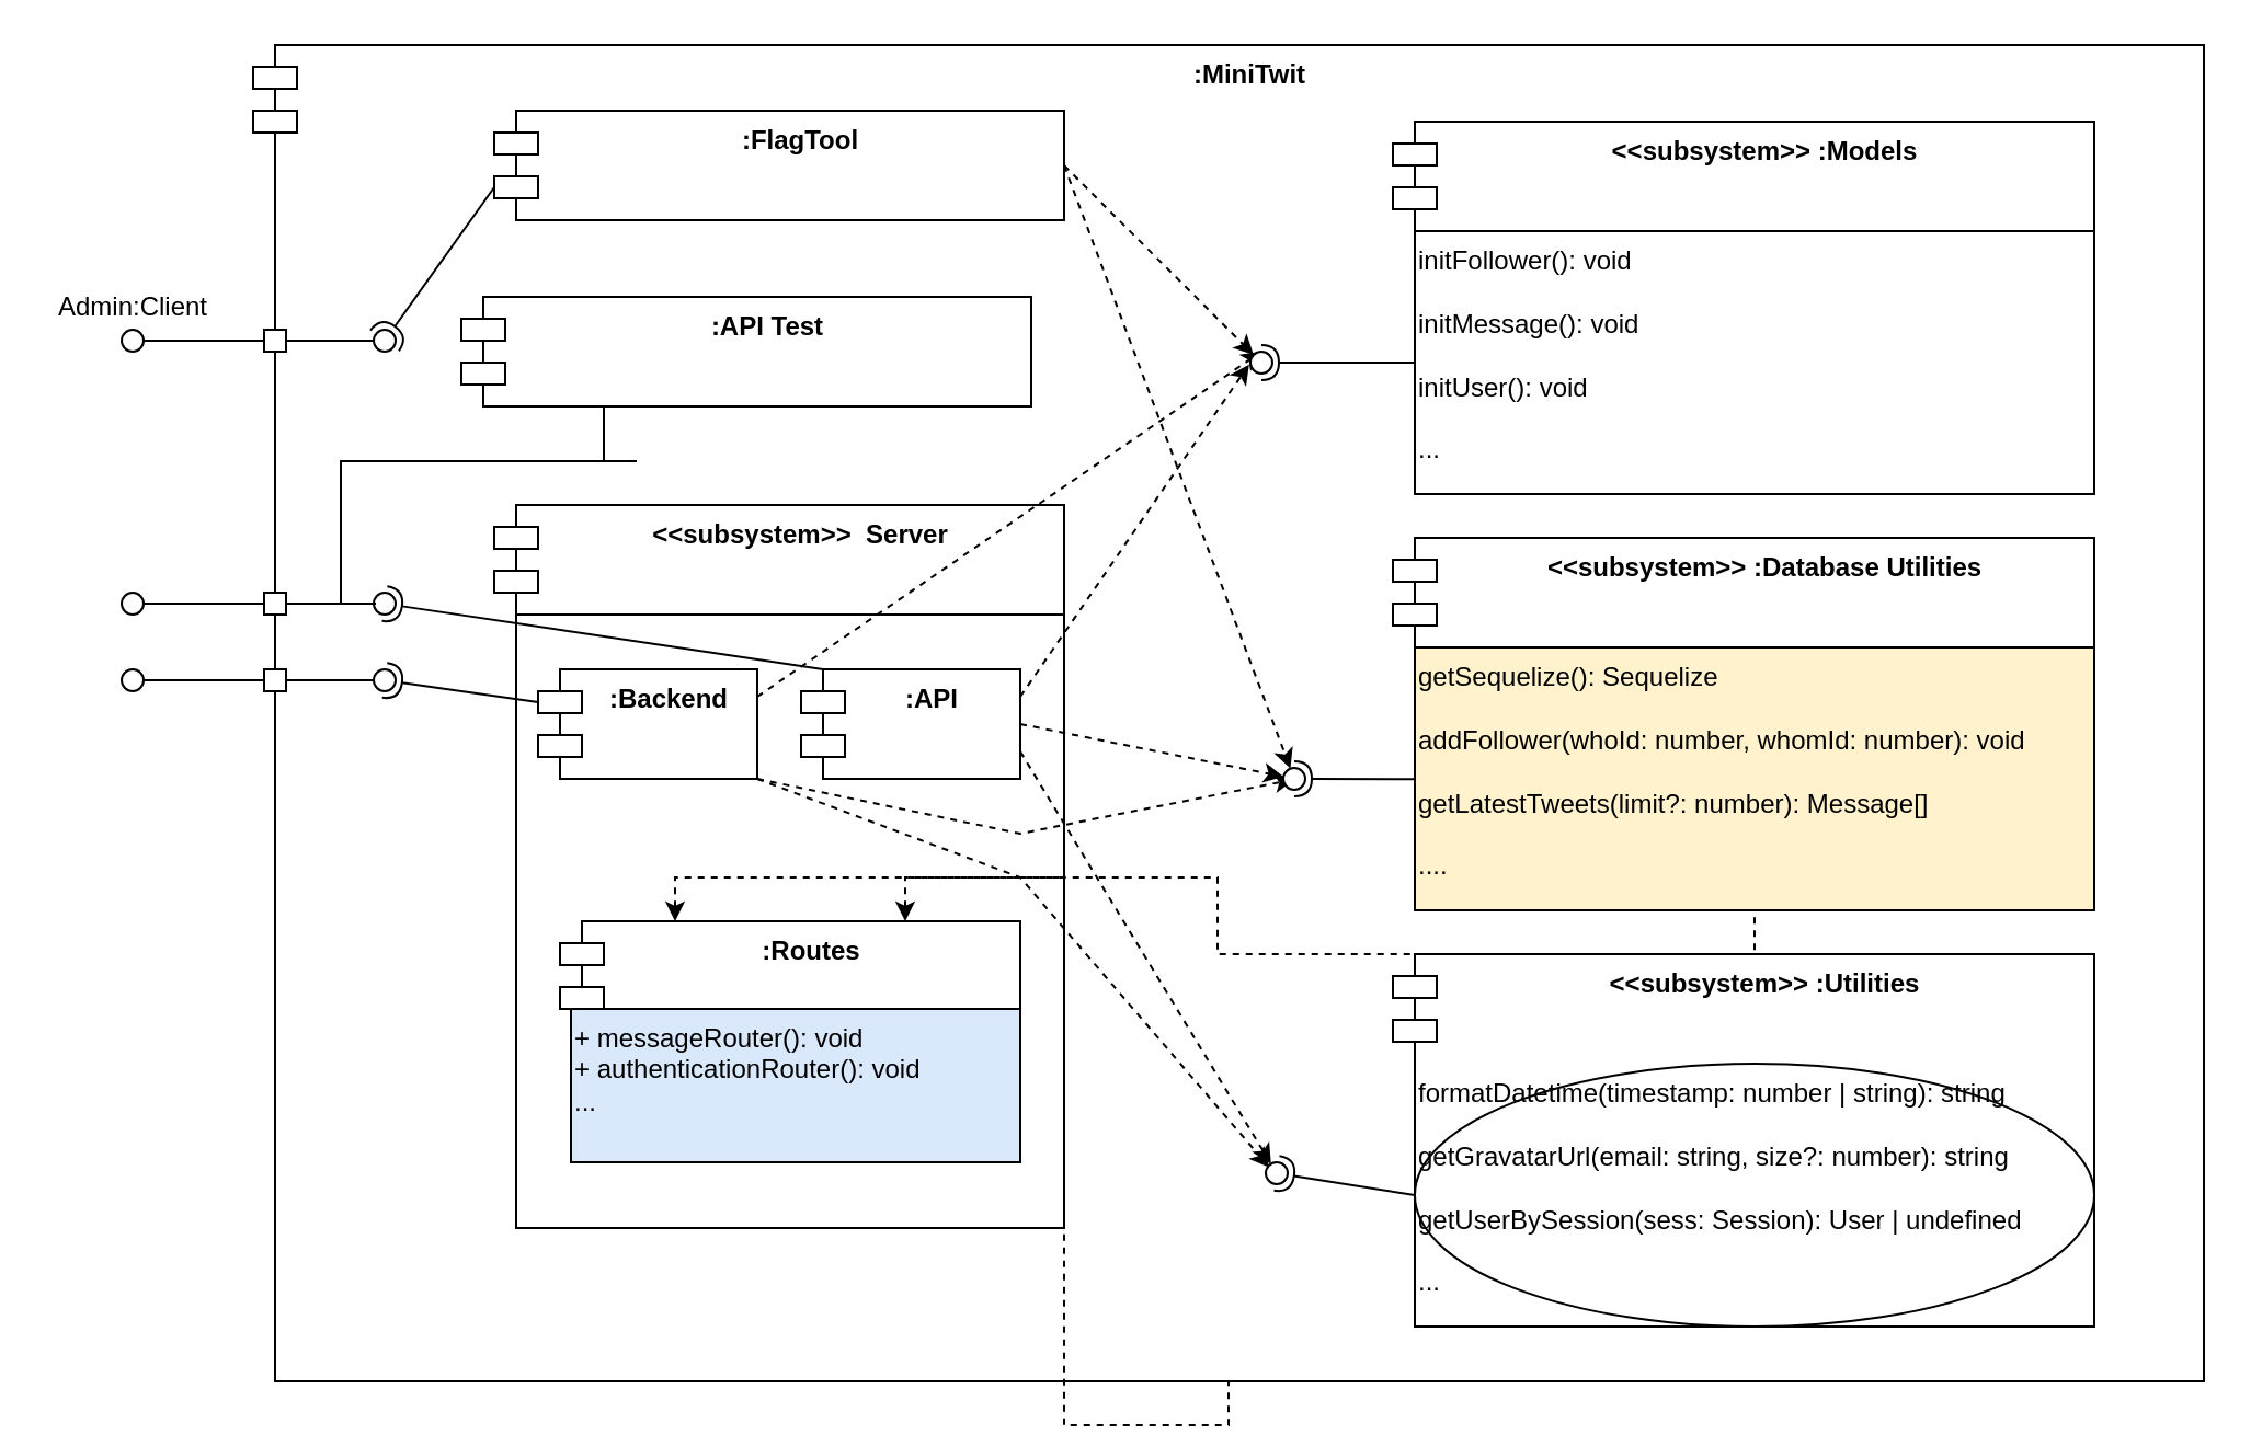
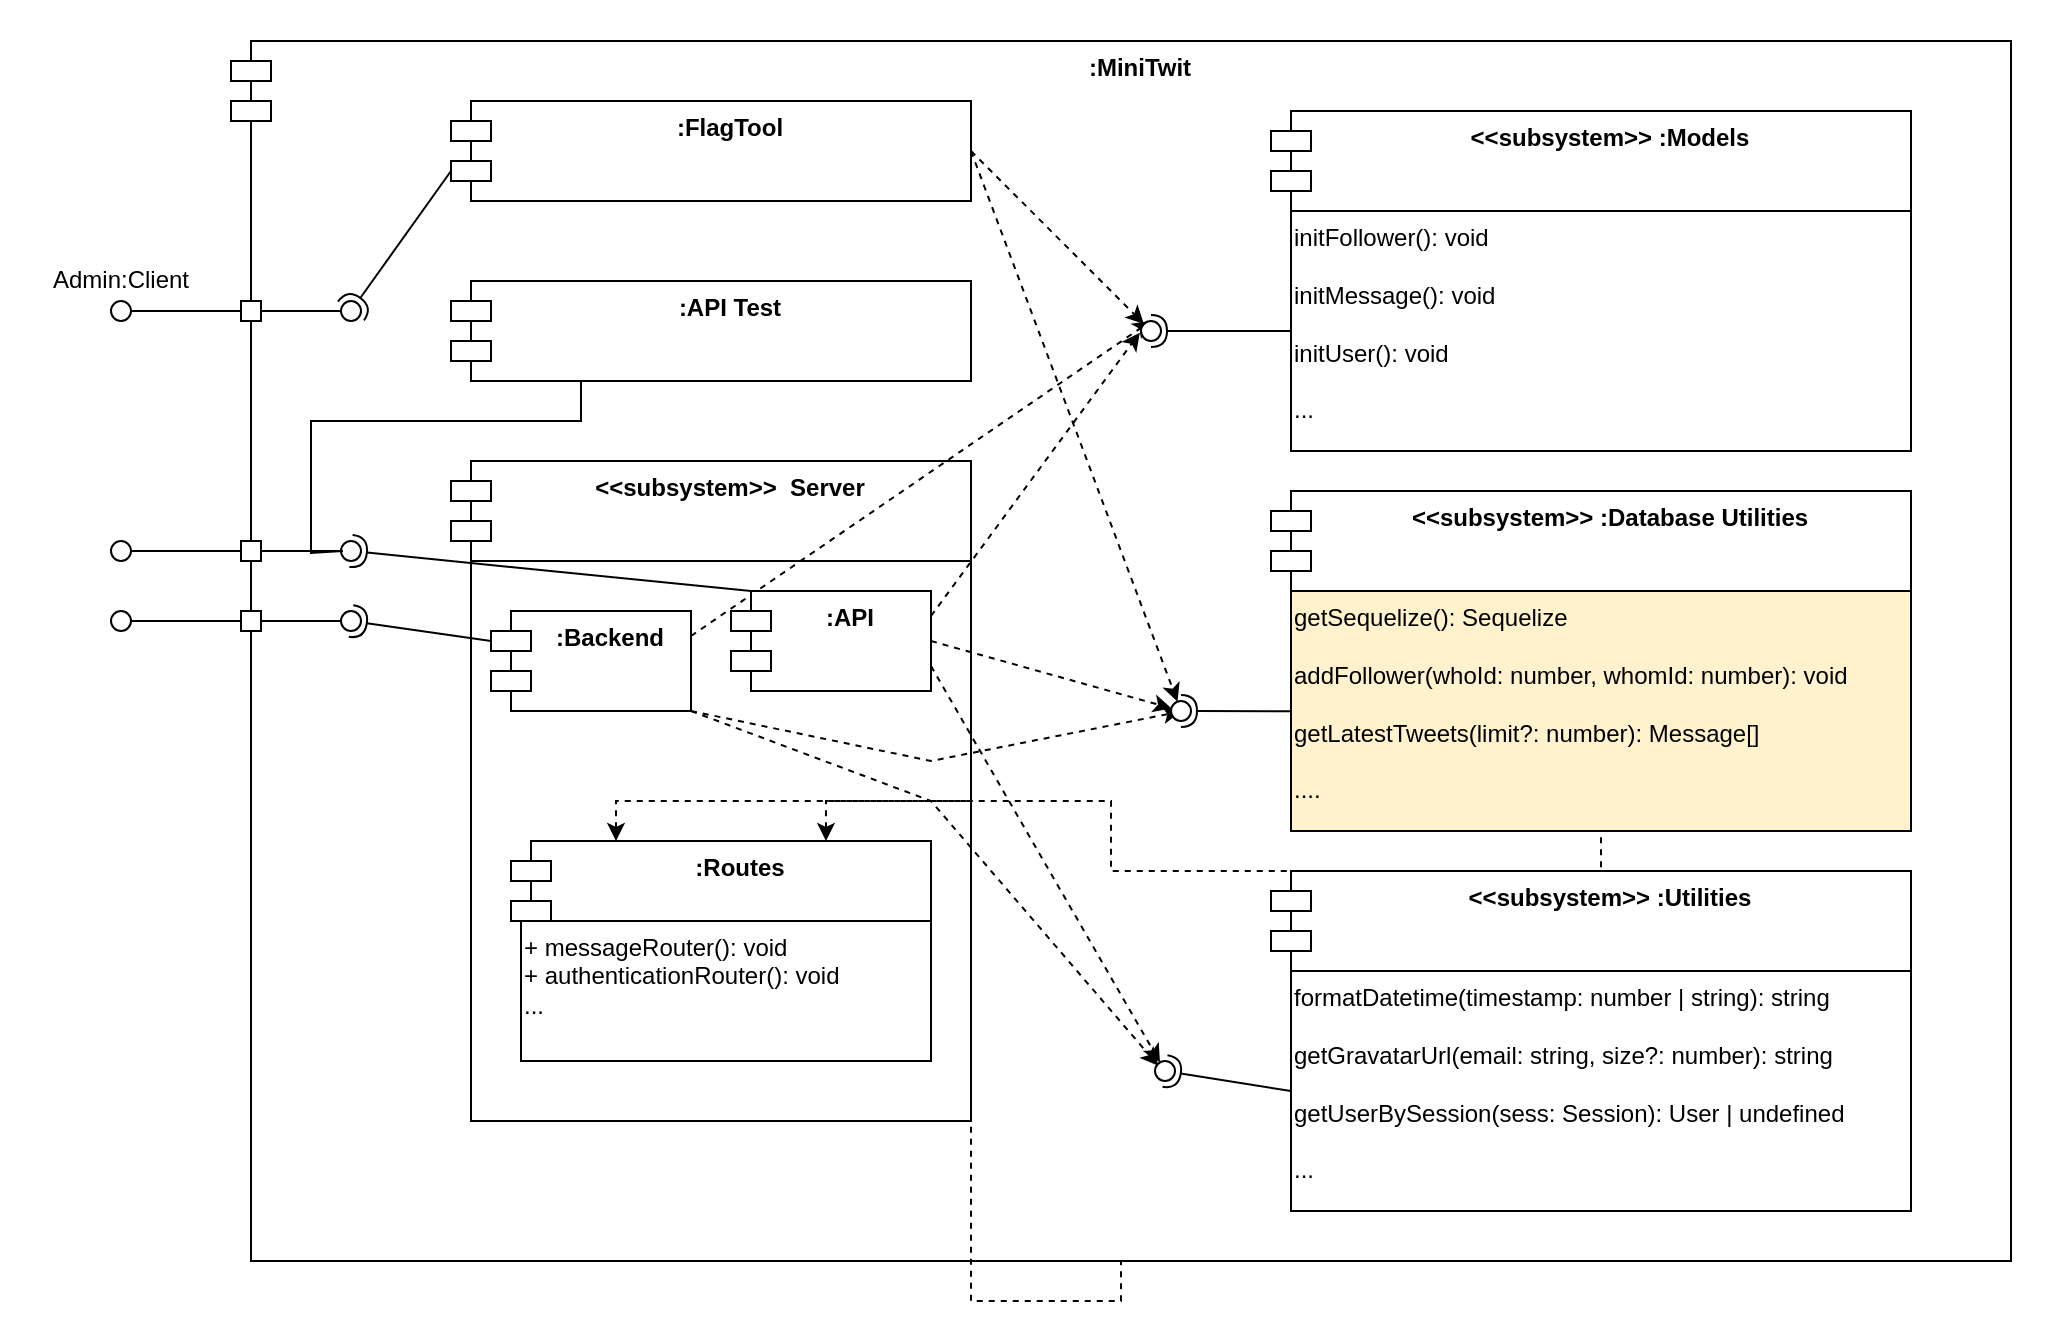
- <mxCell id="53" value=":API Test" style="shape=module;align=left;spacingLeft=20;align=center;verticalAlign=top;labelBackgroundColor=none;fillColor=#FFFFFF;fontColor=#000000;fontStyle=1" vertex="1" parent="1"><mxGeometry x="210" y="135" width="260" height="50" as="geometry" /></mxCell>
+ <mxCell id="53" value=":API Test" style="shape=module;align=left;spacingLeft=20;align=center;verticalAlign=top;labelBackgroundColor=none;fillColor=#FFFFFF;fontColor=#000000;fontStyle=1" vertex="1" parent="1"><mxGeometry x="225" y="140" width="260" height="50" as="geometry" /></mxCell>
- <mxCell id="13" value=":API" style="shape=module;align=left;spacingLeft=20;align=center;verticalAlign=top;fontStyle=1" vertex="1" parent="1"><mxGeometry x="365" y="305" width="100" height="50" as="geometry" /></mxCell>
+ <mxCell id="13" value=":API" style="shape=module;align=left;spacingLeft=20;align=center;verticalAlign=top;fontStyle=1" vertex="1" parent="1"><mxGeometry x="365" y="295" width="100" height="50" as="geometry" /></mxCell>
- <mxCell id="25" value="+ messageRouter(): void&lt;br&gt;+ authenticationRouter(): void&lt;br&gt;..." style="rounded=0;whiteSpace=wrap;html=1;labelPosition=center;verticalLabelPosition=middle;align=left;verticalAlign=top;fillColor=#dae8fc;" vertex="1" parent="1"><mxGeometry x="260" y="460" width="205" height="70" as="geometry" /></mxCell>
+ <mxCell id="25" value="+ messageRouter(): void&lt;br&gt;+ authenticationRouter(): void&lt;br&gt;..." style="rounded=0;whiteSpace=wrap;html=1;labelPosition=center;verticalLabelPosition=middle;align=left;verticalAlign=top;" vertex="1" parent="1"><mxGeometry x="260" y="460" width="205" height="70" as="geometry" /></mxCell>
- <mxCell id="27" value="formatDatetime(timestamp: number | string): string&lt;br&gt;&lt;br&gt;getGravatarUrl(email: string, size?: number): string&lt;br&gt;&lt;br&gt;getUserBySession(sess: Session): User | undefined&lt;br&gt;&lt;br&gt;..." style="ellipse;whiteSpace=wrap;html=1;labelPosition=center;verticalLabelPosition=middle;align=left;verticalAlign=top;" vertex="1" parent="1"><mxGeometry x="645" y="485" width="310" height="120" as="geometry" /></mxCell>
+ <mxCell id="27" value="formatDatetime(timestamp: number | string): string&lt;br&gt;&lt;br&gt;getGravatarUrl(email: string, size?: number): string&lt;br&gt;&lt;br&gt;getUserBySession(sess: Session): User | undefined&lt;br&gt;&lt;br&gt;..." style="rounded=0;whiteSpace=wrap;html=1;labelPosition=center;verticalLabelPosition=middle;align=left;verticalAlign=top;" vertex="1" parent="1"><mxGeometry x="645" y="485" width="310" height="120" as="geometry" /></mxCell>
